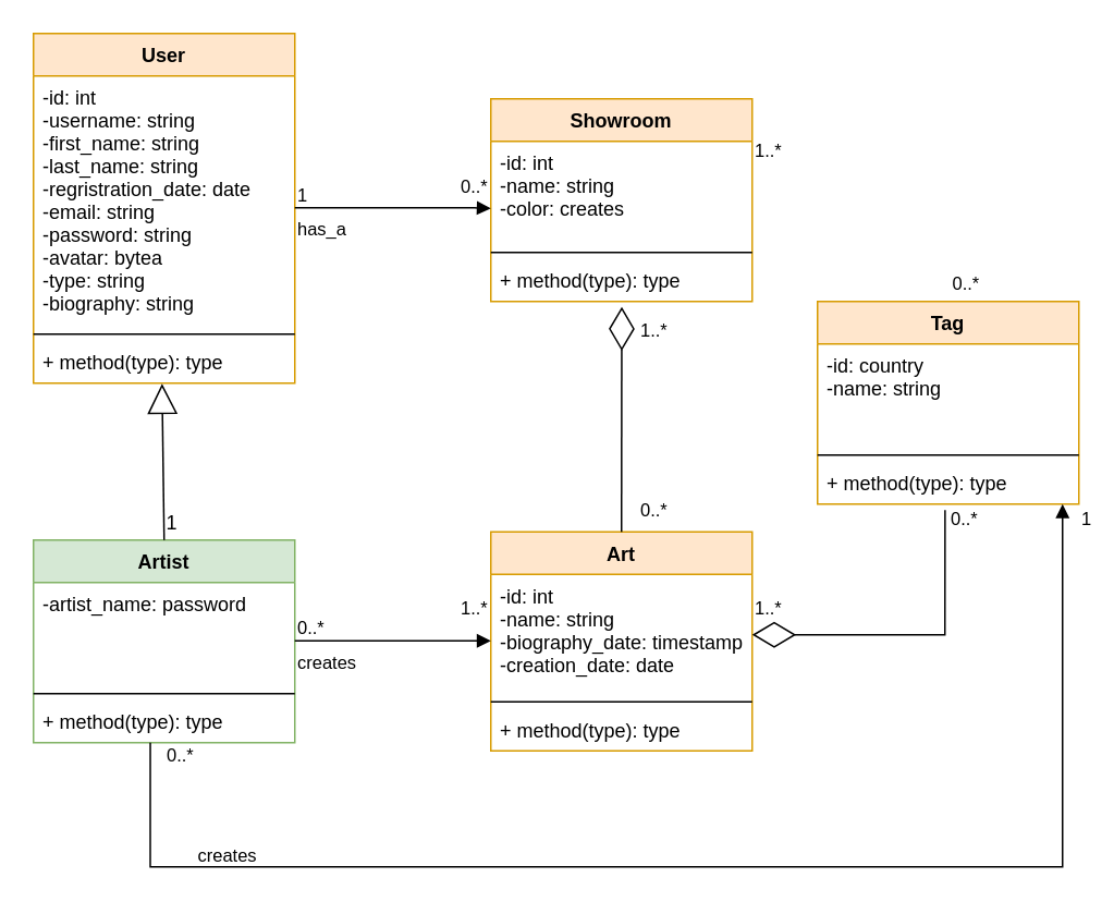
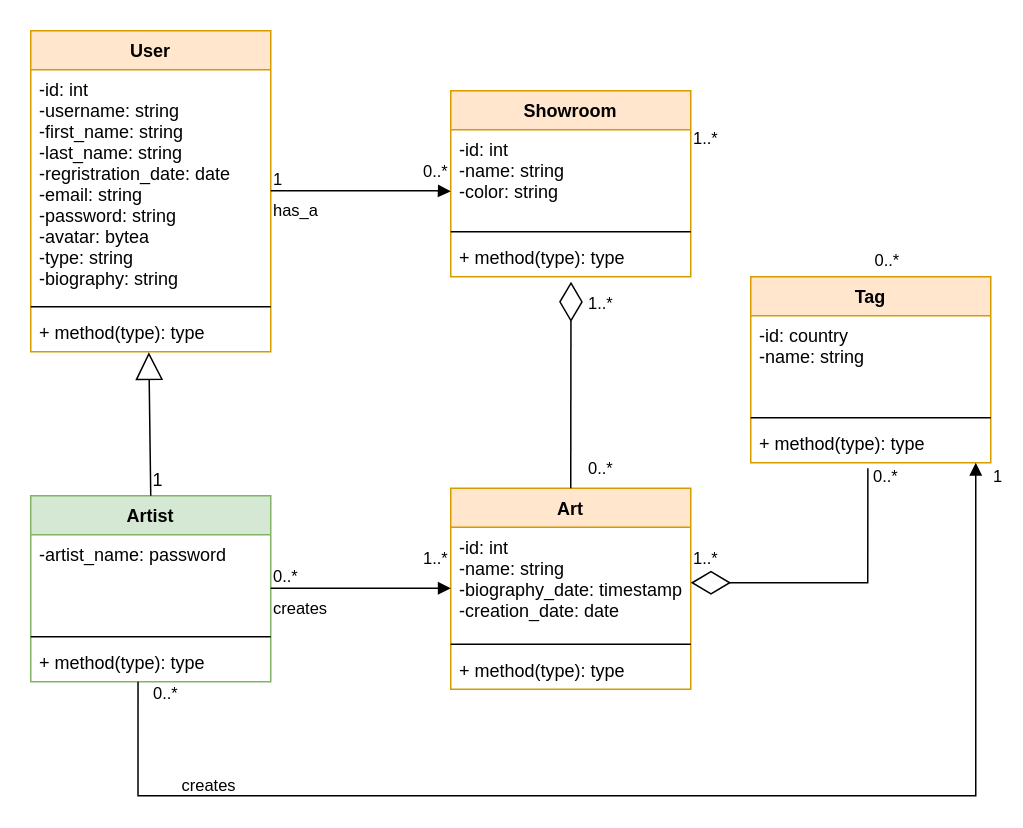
- <mxCell id="7" value="-id: int&#10;-name: string&#10;-color: creates" style="text;strokeColor=none;fillColor=none;align=left;verticalAlign=top;spacingLeft=4;spacingRight=4;overflow=hidden;rotatable=0;points=[[0,0.5],[1,0.5]];portConstraint=eastwest;" vertex="1" parent="6"><mxGeometry y="26" width="160" height="64" as="geometry" /></mxCell>
+ <mxCell id="7" value="-id: int&#10;-name: string&#10;-color: string" style="text;strokeColor=none;fillColor=none;align=left;verticalAlign=top;spacingLeft=4;spacingRight=4;overflow=hidden;rotatable=0;points=[[0,0.5],[1,0.5]];portConstraint=eastwest;" vertex="1" parent="6"><mxGeometry y="26" width="160" height="64" as="geometry" /></mxCell>
